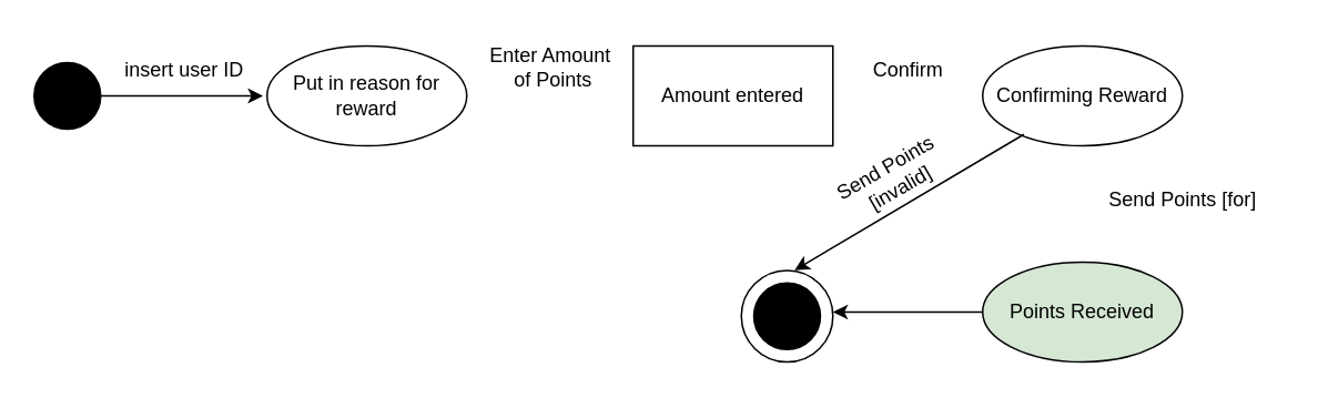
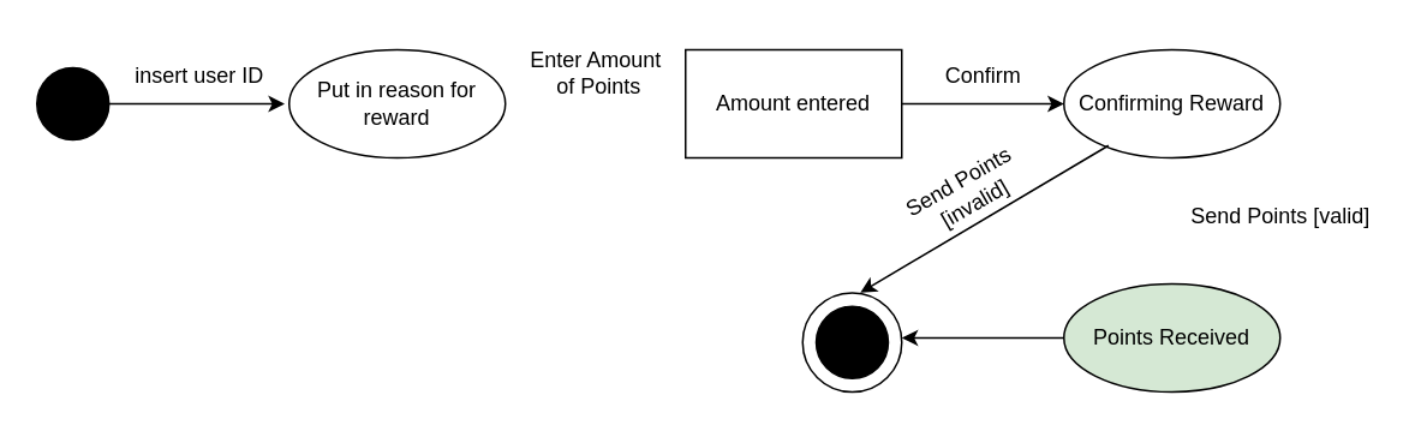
+ <mxCell id="8" value="" style="edgeStyle=orthogonalEdgeStyle;rounded=0;orthogonalLoop=1;jettySize=auto;html=1;" parent="1" source="9" target="10" edge="1"><mxGeometry relative="1" as="geometry" /></mxCell>
- <mxCell id="16" value="Send Points [for]" style="text;html=1;align=center;verticalAlign=middle;resizable=0;points=[];autosize=1;strokeColor=none;fillColor=none;" parent="1" vertex="1"><mxGeometry x="650" y="105" width="120" height="30" as="geometry" /></mxCell>
+ <mxCell id="16" value="Send Points [valid]" style="text;html=1;align=center;verticalAlign=middle;resizable=0;points=[];autosize=1;strokeColor=none;fillColor=none;" parent="1" vertex="1"><mxGeometry x="650" y="105" width="120" height="30" as="geometry" /></mxCell>
